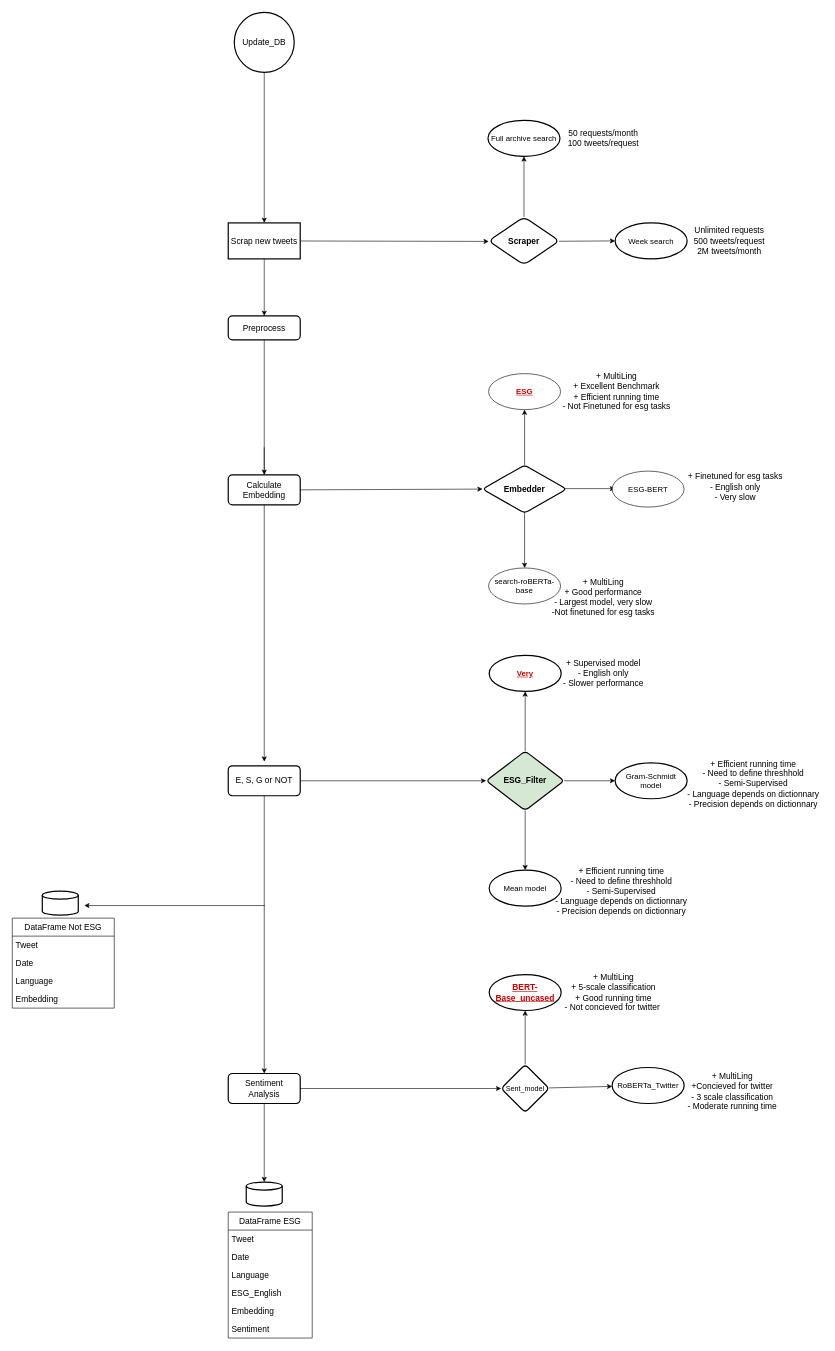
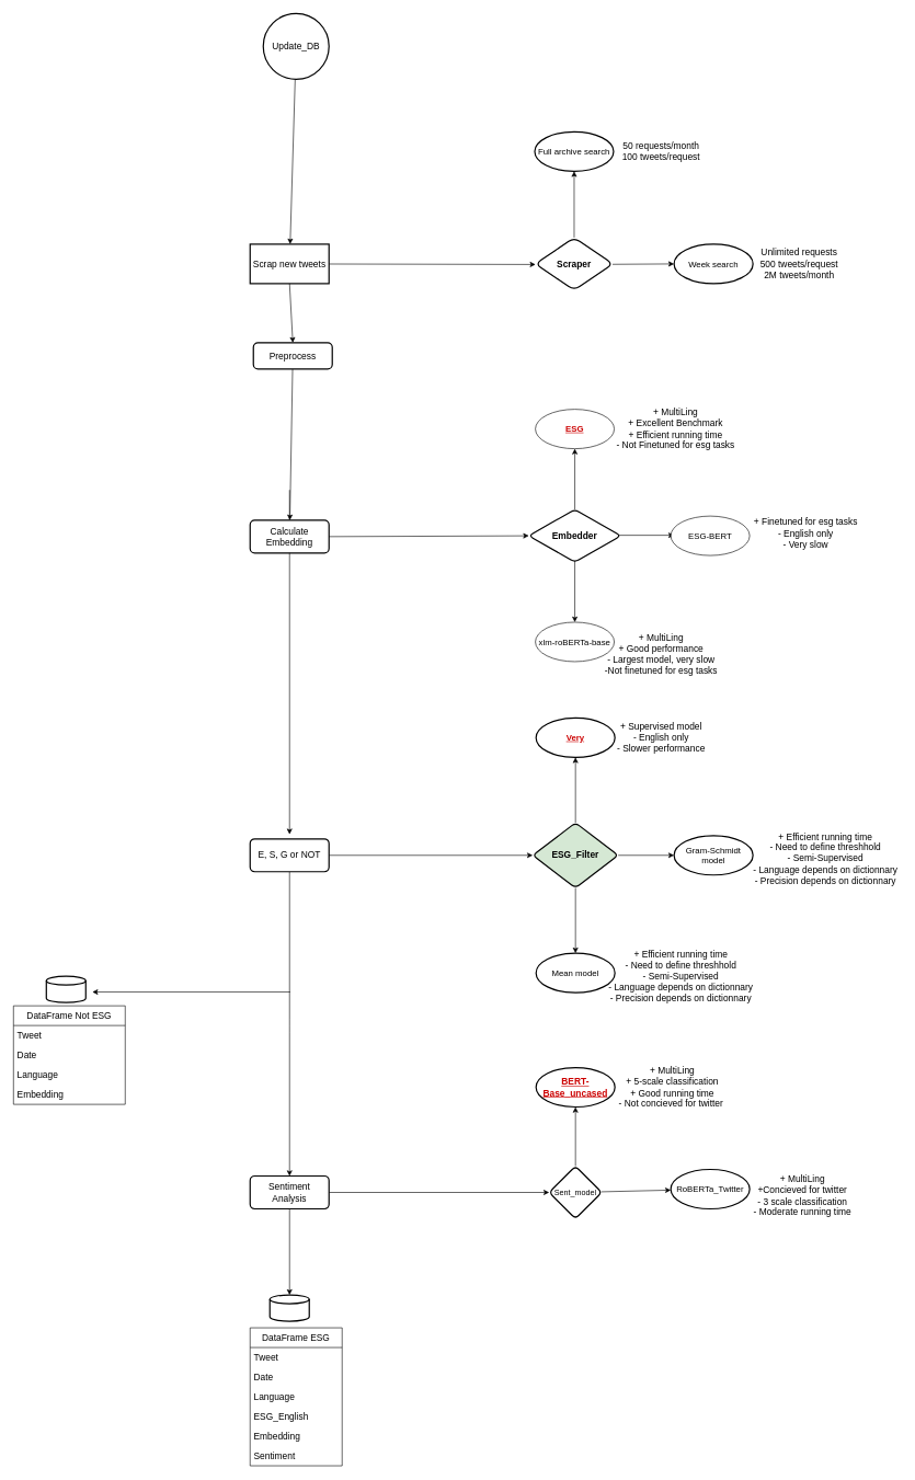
- <mxCell id="19" value="Update_DB" style="strokeWidth=2;html=1;shape=mxgraph.flowchart.start_2;whiteSpace=wrap;fontSize=14;" parent="1" vertex="1"><mxGeometry x="390" y="20" width="100" height="100" as="geometry" /></mxCell>
+ <mxCell id="19" value="Update_DB" style="strokeWidth=2;html=1;shape=mxgraph.flowchart.start_2;whiteSpace=wrap;fontSize=14;" parent="1" vertex="1"><mxGeometry x="400" y="20" width="100" height="100" as="geometry" /></mxCell>
- <mxCell id="3" value="&lt;font style=&quot;font-size: 14px&quot;&gt;Preprocess&lt;/font&gt;" style="rounded=1;whiteSpace=wrap;html=1;absoluteArcSize=1;arcSize=14;strokeWidth=2;" parent="1" vertex="1"><mxGeometry x="380" y="526" width="120" height="40" as="geometry" /></mxCell>
+ <mxCell id="3" value="&lt;font style=&quot;font-size: 14px&quot;&gt;Preprocess&lt;/font&gt;" style="rounded=1;whiteSpace=wrap;html=1;absoluteArcSize=1;arcSize=14;strokeWidth=2;" parent="1" vertex="1"><mxGeometry x="385" y="521" width="120" height="40" as="geometry" /></mxCell>
- <mxCell id="25" value="&lt;font style=&quot;font-size: 13px&quot;&gt;search-roBERTa-base&lt;/font&gt;" style="ellipse;whiteSpace=wrap;html=1;dashed=0;" vertex="1" parent="1"><mxGeometry x="814" y="946.25" width="120" height="60" as="geometry" /></mxCell>
+ <mxCell id="25" value="&lt;font style=&quot;font-size: 13px&quot;&gt;xlm-roBERTa-base&lt;/font&gt;" style="ellipse;whiteSpace=wrap;html=1;dashed=0;" vertex="1" parent="1"><mxGeometry x="814" y="946.25" width="120" height="60" as="geometry" /></mxCell>
